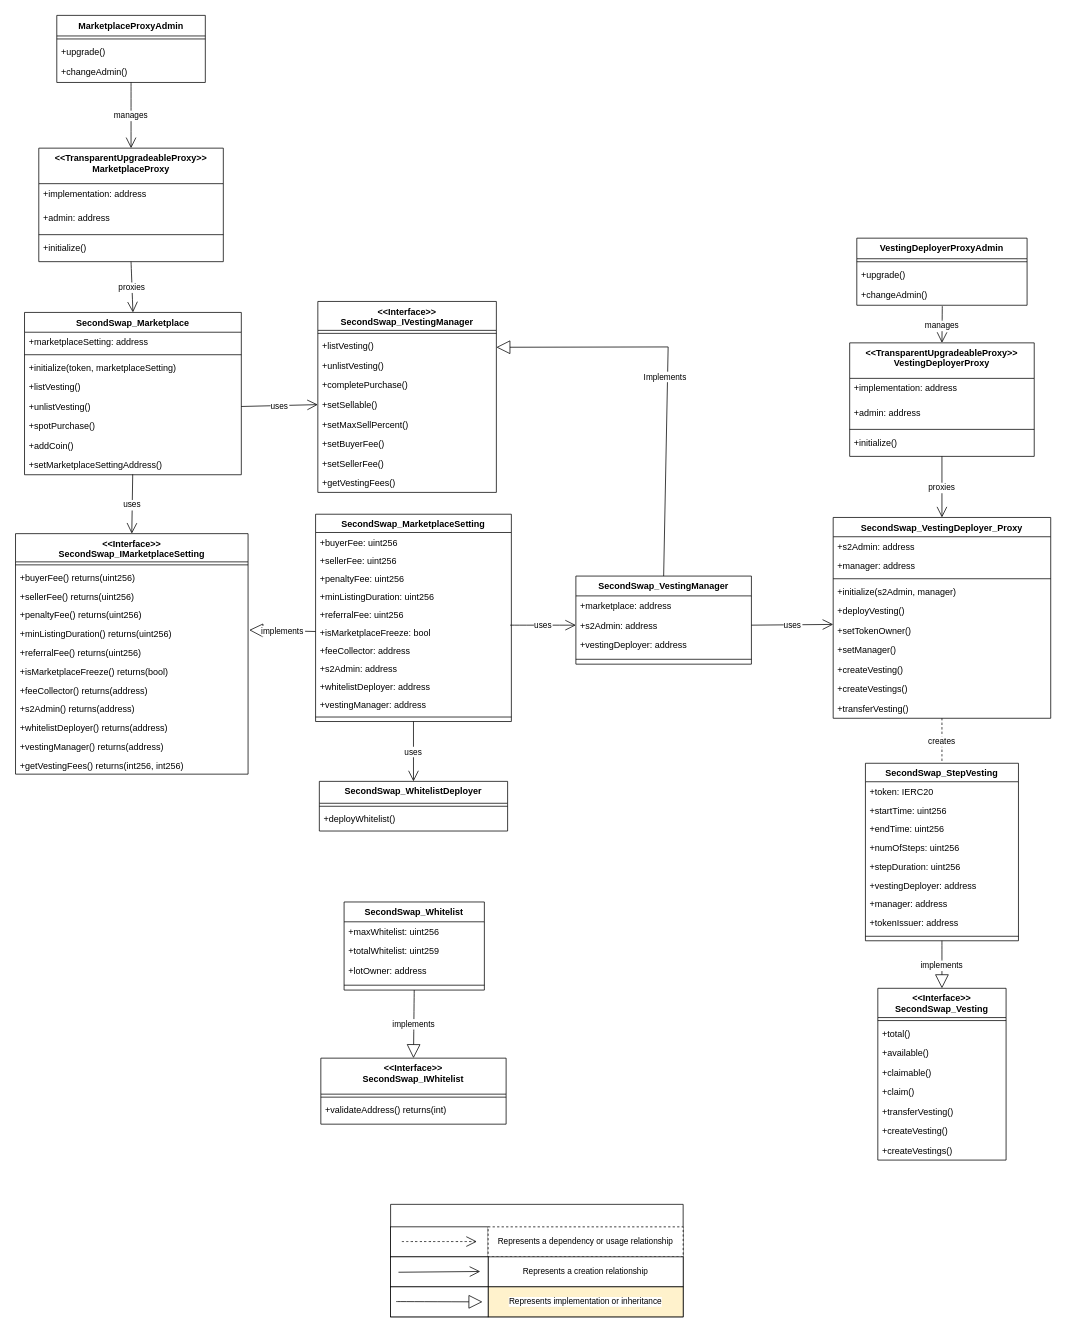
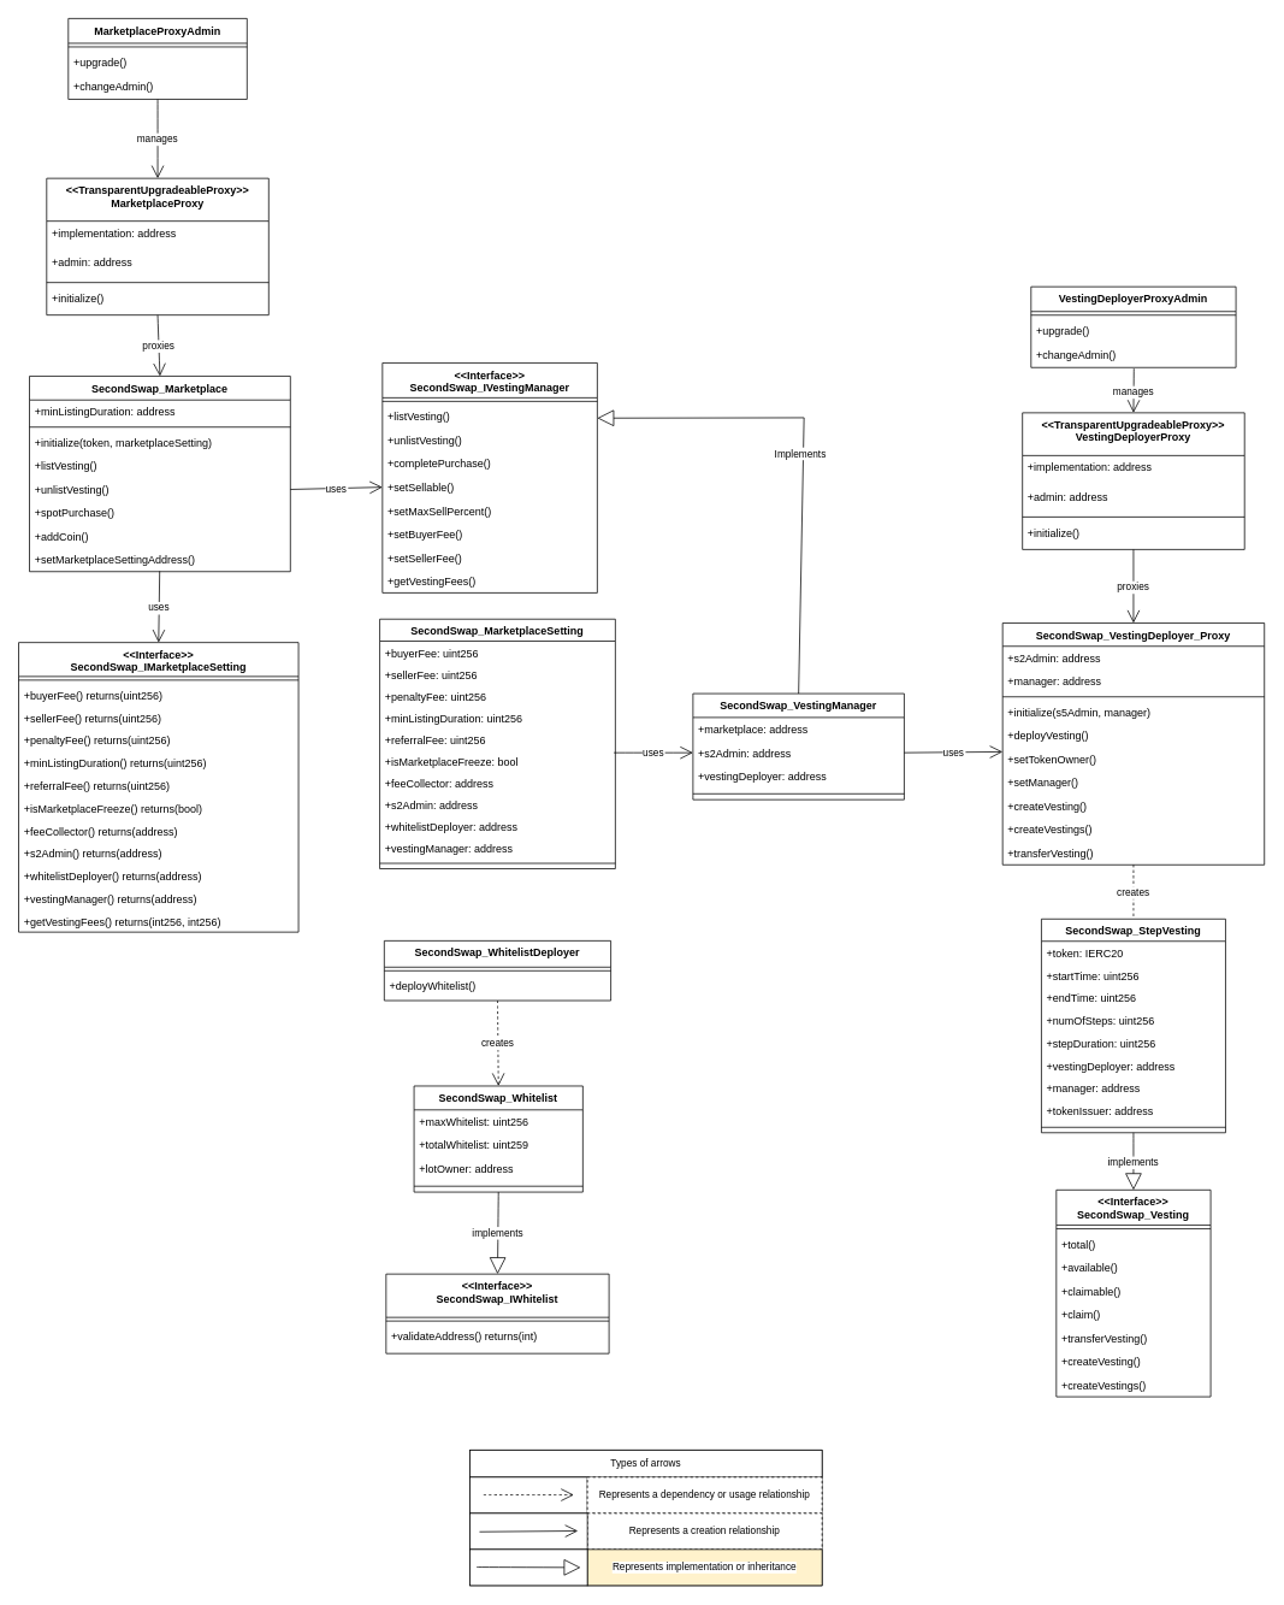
- <mxCell id="56" value="+marketplaceSetting: address" style="text;strokeColor=none;fillColor=none;align=left;verticalAlign=top;spacingLeft=4;spacingRight=4;overflow=hidden;rotatable=0;points=[[0,0.5],[1,0.5]];portConstraint=eastwest;" vertex="1" parent="55"><mxGeometry y="26.375" width="289" height="26" as="geometry" /></mxCell>
+ <mxCell id="56" value="+minListingDuration: address" style="text;strokeColor=none;fillColor=none;align=left;verticalAlign=top;spacingLeft=4;spacingRight=4;overflow=hidden;rotatable=0;points=[[0,0.5],[1,0.5]];portConstraint=eastwest;" vertex="1" parent="55"><mxGeometry y="26.375" width="289" height="26" as="geometry" /></mxCell>
- <mxCell id="68" value="+initialize(s2Admin, manager)" style="text;strokeColor=none;fillColor=none;align=left;verticalAlign=top;spacingLeft=4;spacingRight=4;overflow=hidden;rotatable=0;points=[[0,0.5],[1,0.5]];portConstraint=eastwest;" vertex="1" parent="64"><mxGeometry y="85.7" width="290" height="26" as="geometry" /></mxCell>
+ <mxCell id="68" value="+initialize(s5Admin, manager)" style="text;strokeColor=none;fillColor=none;align=left;verticalAlign=top;spacingLeft=4;spacingRight=4;overflow=hidden;rotatable=0;points=[[0,0.5],[1,0.5]];portConstraint=eastwest;" vertex="1" parent="64"><mxGeometry y="85.7" width="290" height="26" as="geometry" /></mxCell>
- <mxCell id="114" value="implements" style="curved=0;startArrow=none;endArrow=block;endSize=16;endFill=0;entryX=1.005;entryY=0.317;rounded=0;entryDx=0;entryDy=0;entryPerimeter=0;exitX=0;exitY=0.5;exitDx=0;exitDy=0;" edge="1" parent="1" source="81" target="25"><mxGeometry relative="1" as="geometry"><Array as="points" /><mxPoint x="370" y="791.9" as="sourcePoint" /></mxGeometry></mxCell>
- <mxCell id="121" value="uses" style="curved=0;startArrow=none;endArrow=open;endSize=12;exitX=0.5;exitY=1;entryX=0.5;entryY=0;rounded=0;exitDx=0;exitDy=0;" edge="1" parent="1" source="75" target="92"><mxGeometry relative="1" as="geometry"><Array as="points" /></mxGeometry></mxCell>
+ <mxCell id="124" value="creates" style="curved=1;dashed=1;startArrow=none;endArrow=open;endSize=12;exitX=0.5;exitY=1;entryX=0.5;entryY=0;rounded=0;" edge="1" parent="1" source="92" target="95"><mxGeometry relative="1" as="geometry"><Array as="points" /></mxGeometry></mxCell>
+ <mxCell id="126" value="Types of arrows" style="rounded=0;whiteSpace=wrap;html=1;fontFamily=Helvetica;fontSize=11;fontColor=default;labelBackgroundColor=default;" vertex="1" parent="125"><mxGeometry width="390" height="30" as="geometry" /></mxCell>
- <mxCell id="130" value="Represents a creation relationship" style="rounded=0;whiteSpace=wrap;html=1;fontFamily=Helvetica;fontSize=11;fontColor=default;labelBackgroundColor=default;" vertex="1" parent="125"><mxGeometry x="130" y="70" width="260" height="40" as="geometry" /></mxCell>
+ <mxCell id="130" value="Represents a creation relationship" style="rounded=0;whiteSpace=wrap;html=1;fontFamily=Helvetica;fontSize=11;fontColor=default;labelBackgroundColor=default;dashed=1;" vertex="1" parent="125"><mxGeometry x="130" y="70" width="260" height="40" as="geometry" /></mxCell>
